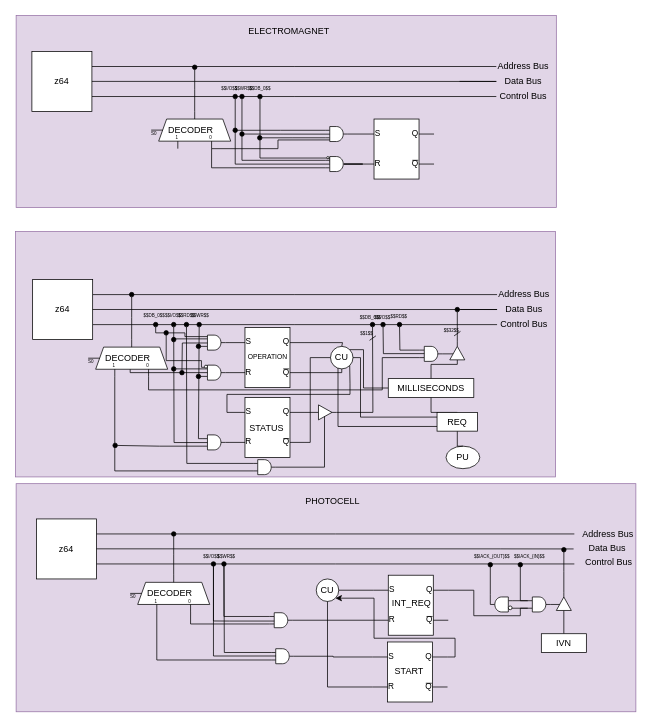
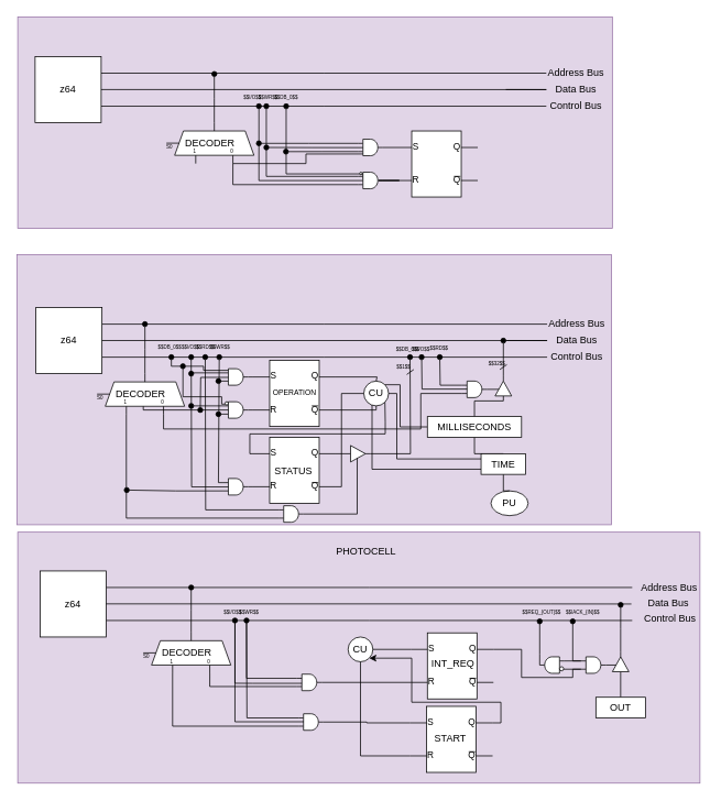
- <mxCell id="22" value="ELECTROMAGNET" style="text;html=1;align=center;verticalAlign=middle;whiteSpace=wrap;rounded=0;" parent="1" vertex="1"><mxGeometry x="323" y="26" width="124" height="30" as="geometry" /></mxCell>
- <mxCell id="139" value="REQ" style="rounded=0;whiteSpace=wrap;html=1;" vertex="1" parent="1"><mxGeometry x="582" y="549" width="54" height="25" as="geometry" /></mxCell>
+ <mxCell id="139" value="TIME" style="rounded=0;whiteSpace=wrap;html=1;" vertex="1" parent="1"><mxGeometry x="582" y="549" width="54" height="25" as="geometry" /></mxCell>
- <mxCell id="93" value="$$IACK_{OUT}$$" style="text;html=1;align=center;verticalAlign=middle;whiteSpace=wrap;rounded=0;fontSize=6;" parent="1" vertex="1"><mxGeometry x="638" y="734" width="35" height="15" as="geometry" /></mxCell>
+ <mxCell id="93" value="$$REQ_{OUT}$$" style="text;html=1;align=center;verticalAlign=middle;whiteSpace=wrap;rounded=0;fontSize=6;" parent="1" vertex="1"><mxGeometry x="638" y="734" width="35" height="15" as="geometry" /></mxCell>
- <mxCell id="96" value="IVN" style="rounded=0;whiteSpace=wrap;html=1;" parent="1" vertex="1"><mxGeometry x="721" y="844" width="60" height="25" as="geometry" /></mxCell>
+ <mxCell id="96" value="OUT" style="rounded=0;whiteSpace=wrap;html=1;" parent="1" vertex="1"><mxGeometry x="721" y="844" width="60" height="25" as="geometry" /></mxCell>
